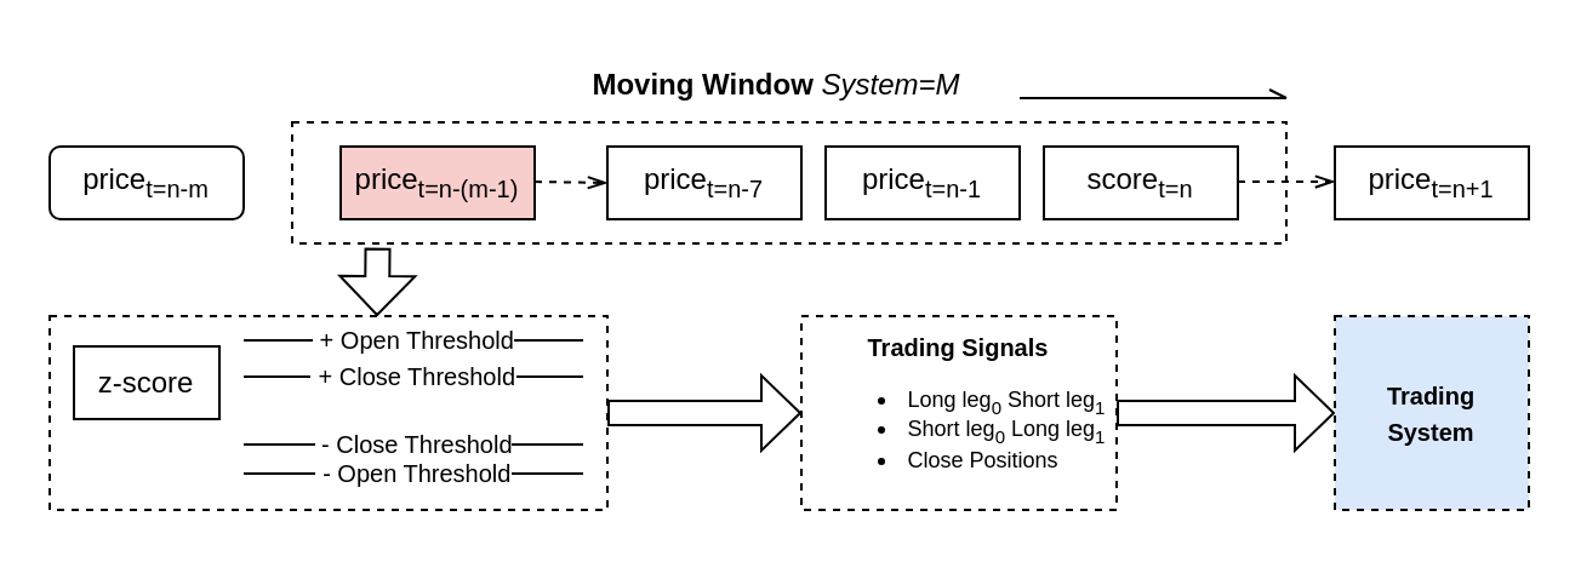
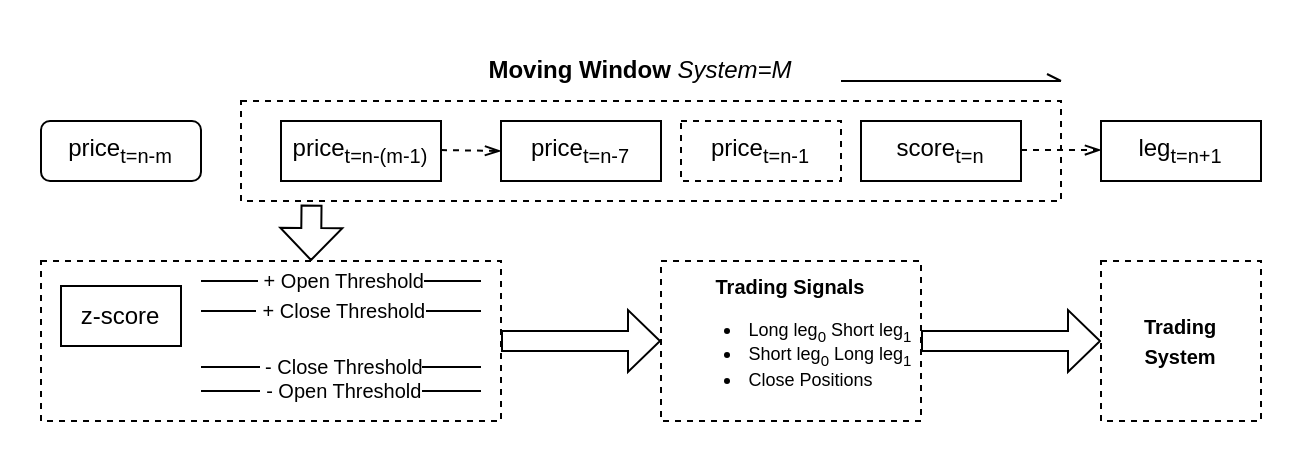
- <mxCell id="7" value="price&lt;span style=&quot;border-color: var(--border-color);&quot;&gt;&lt;sub&gt;t=n-(m-1)&lt;/sub&gt;&lt;/span&gt;" style="rounded=0;whiteSpace=wrap;html=1;fillColor=#f8cecc;" parent="1" vertex="1"><mxGeometry x="140" y="60" width="80" height="30" as="geometry" /></mxCell>
+ <mxCell id="7" value="price&lt;span style=&quot;border-color: var(--border-color);&quot;&gt;&lt;sub&gt;t=n-(m-1)&lt;/sub&gt;&lt;/span&gt;" style="rounded=0;whiteSpace=wrap;html=1;" parent="1" vertex="1"><mxGeometry x="140" y="60" width="80" height="30" as="geometry" /></mxCell>
- <mxCell id="4" value="price&lt;sub style=&quot;border-color: var(--border-color);&quot;&gt;t=n-1&lt;/sub&gt;" style="rounded=0;whiteSpace=wrap;html=1;" parent="1" vertex="1"><mxGeometry x="340" y="60" width="80" height="30" as="geometry" /></mxCell>
+ <mxCell id="4" value="price&lt;sub style=&quot;border-color: var(--border-color);&quot;&gt;t=n-1&lt;/sub&gt;" style="rounded=0;whiteSpace=wrap;html=1;dashed=1;" parent="1" vertex="1"><mxGeometry x="340" y="60" width="80" height="30" as="geometry" /></mxCell>
- <mxCell id="6" value="price&lt;sub style=&quot;border-color: var(--border-color);&quot;&gt;t=n+1&lt;/sub&gt;" style="rounded=0;whiteSpace=wrap;html=1;" parent="1" vertex="1"><mxGeometry x="550" y="60" width="80" height="30" as="geometry" /></mxCell>
+ <mxCell id="6" value="leg&lt;sub style=&quot;border-color: var(--border-color);&quot;&gt;t=n+1&lt;/sub&gt;" style="rounded=0;whiteSpace=wrap;html=1;" parent="1" vertex="1"><mxGeometry x="550" y="60" width="80" height="30" as="geometry" /></mxCell>
- <mxCell id="16" value="&lt;span style=&quot;font-size: 10px;&quot;&gt;&lt;b&gt;Trading&lt;br&gt;System&lt;/b&gt;&lt;/span&gt;" style="rounded=0;whiteSpace=wrap;html=1;dashed=1;fillColor=#dae8fc;" vertex="1" parent="1"><mxGeometry x="550" y="130" width="80" height="80" as="geometry" /></mxCell>
+ <mxCell id="16" value="&lt;span style=&quot;font-size: 10px;&quot;&gt;&lt;b&gt;Trading&lt;br&gt;System&lt;/b&gt;&lt;/span&gt;" style="rounded=0;whiteSpace=wrap;html=1;dashed=1;" vertex="1" parent="1"><mxGeometry x="550" y="130" width="80" height="80" as="geometry" /></mxCell>
